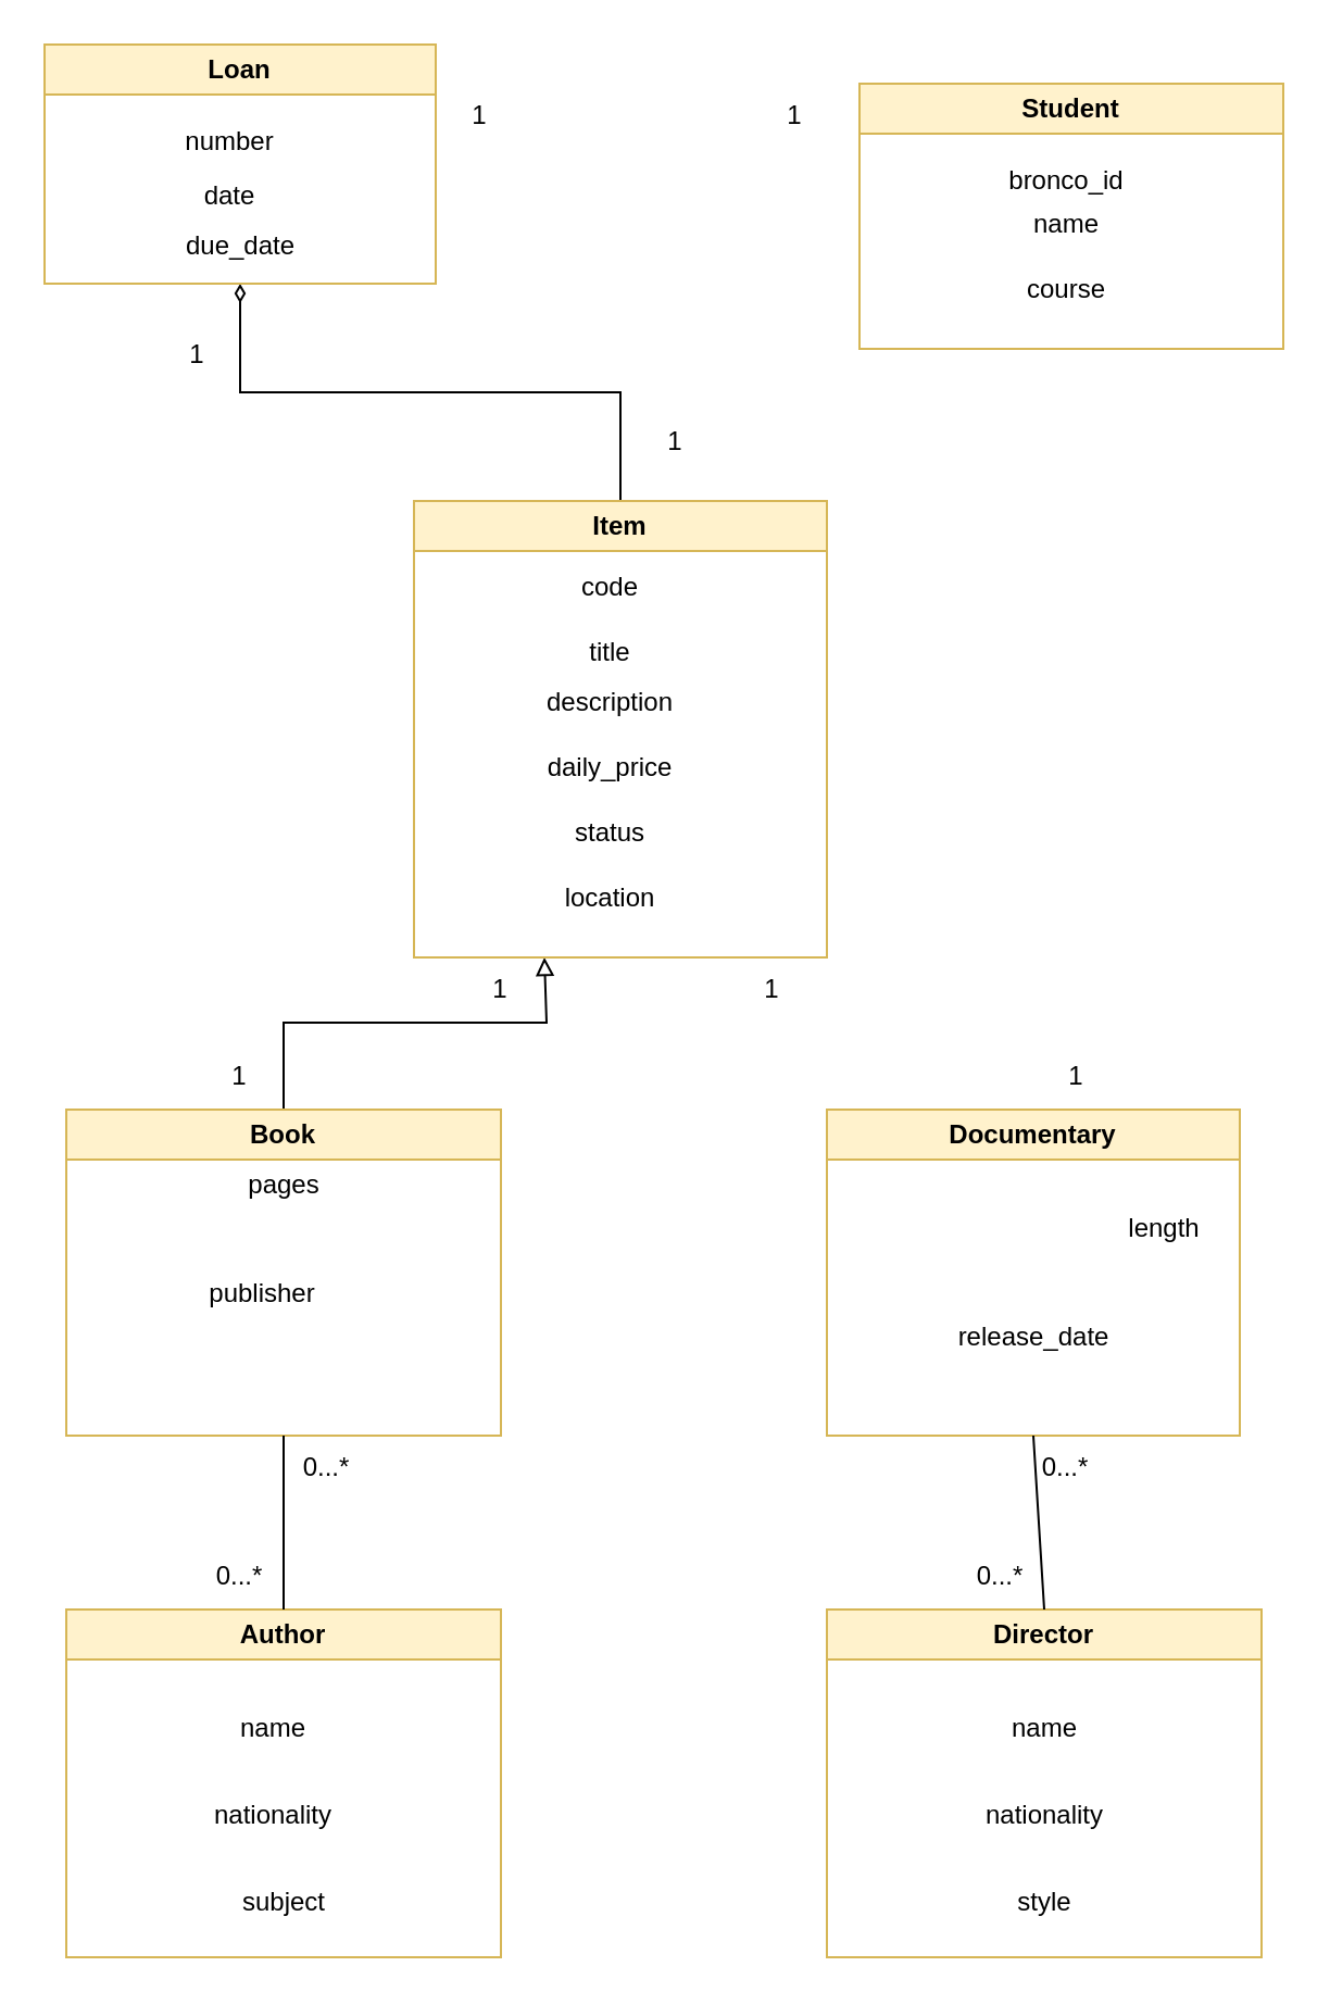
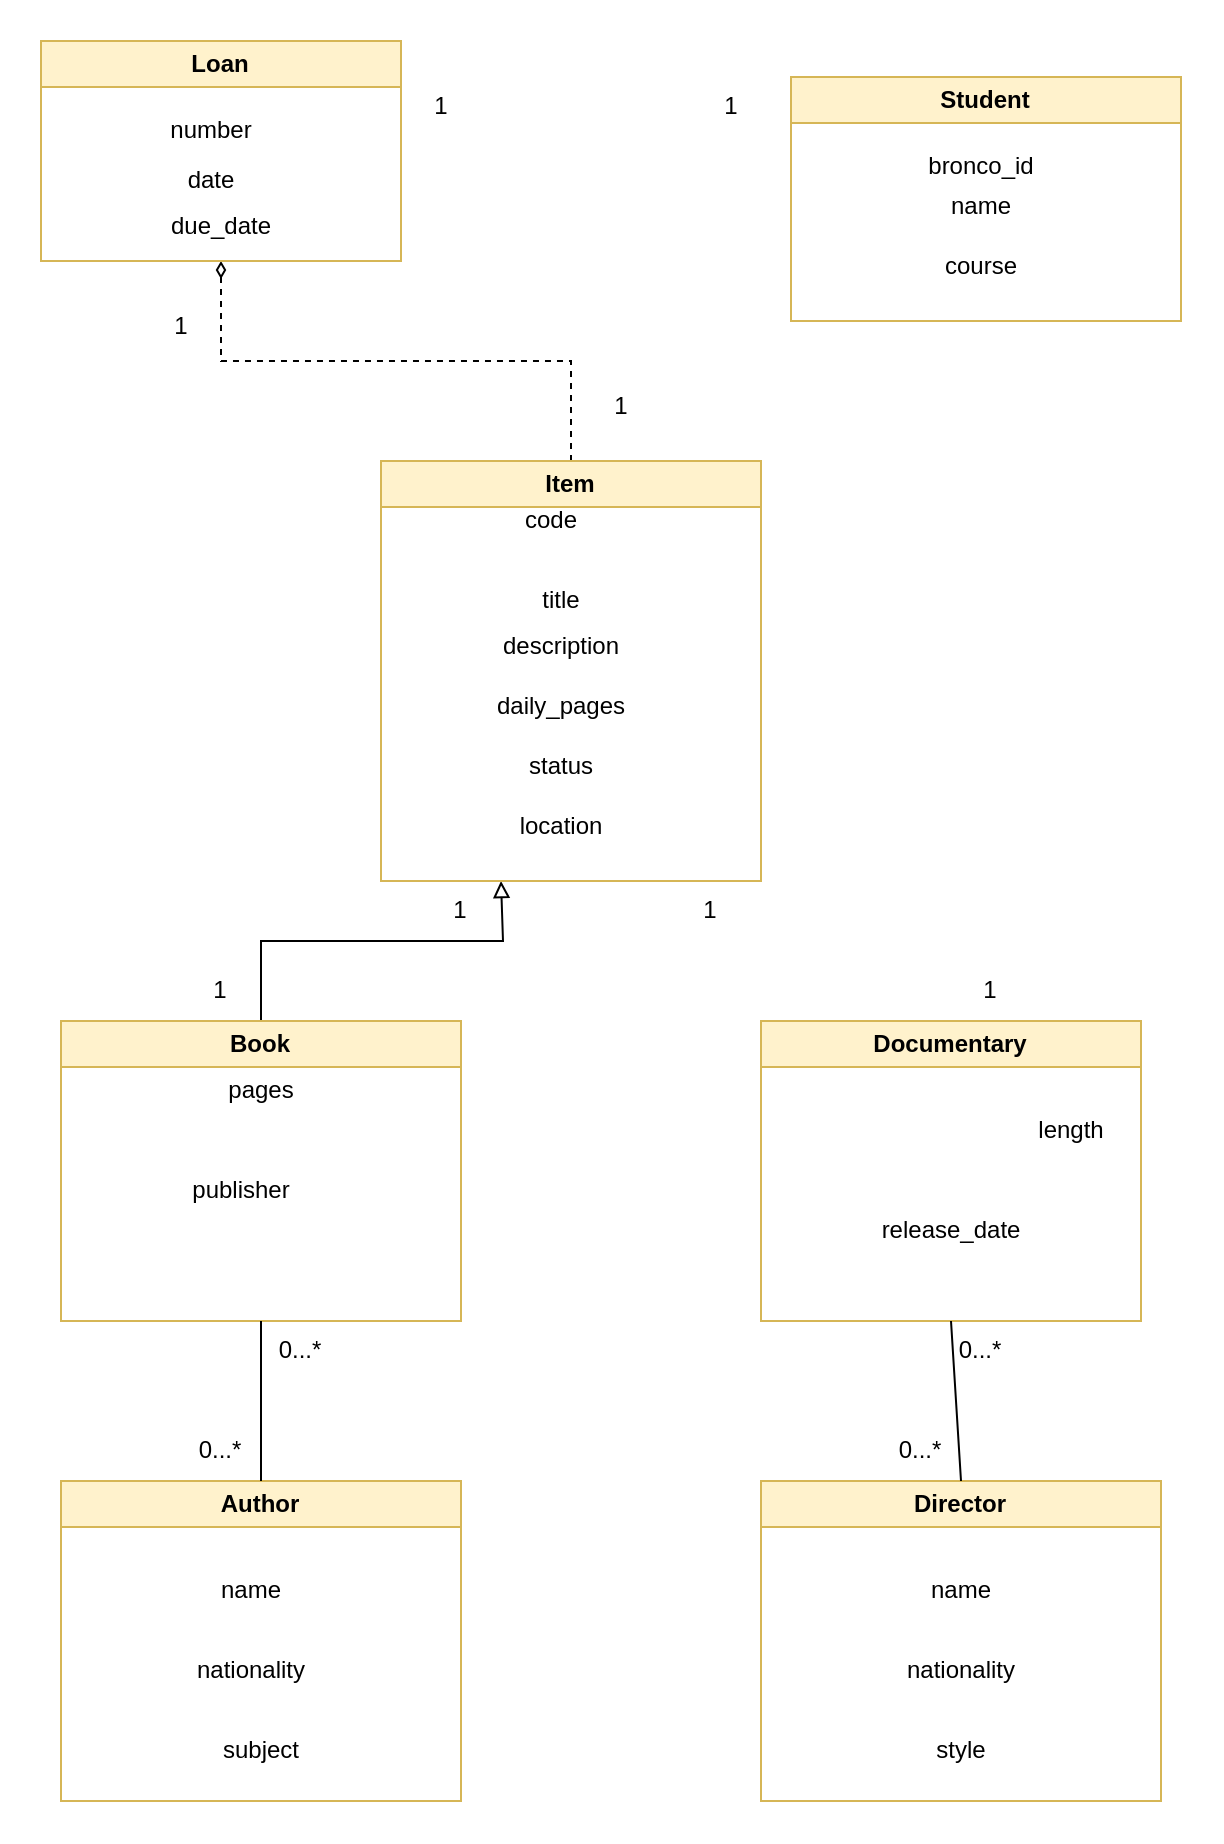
- <mxCell id="13" style="edgeStyle=orthogonalEdgeStyle;rounded=0;orthogonalLoop=1;jettySize=auto;html=1;exitX=0.5;exitY=1;exitDx=0;exitDy=0;entryX=0.5;entryY=0;entryDx=0;entryDy=0;startArrow=diamondThin;startFill=0;endArrow=none;endFill=0;" parent="1" source="14" target="18" edge="1"><mxGeometry relative="1" as="geometry" /></mxCell>
+ <mxCell id="13" style="edgeStyle=orthogonalEdgeStyle;rounded=0;orthogonalLoop=1;jettySize=auto;html=1;exitX=0.5;exitY=1;exitDx=0;exitDy=0;entryX=0.5;entryY=0;entryDx=0;entryDy=0;startArrow=diamondThin;startFill=0;endArrow=none;endFill=0;dashed=1;" parent="1" source="14" target="18" edge="1"><mxGeometry relative="1" as="geometry" /></mxCell>
- <mxCell id="19" value="code" style="text;html=1;align=center;verticalAlign=middle;resizable=0;points=[];autosize=1;strokeColor=none;fillColor=none;" parent="18" vertex="1"><mxGeometry x="65" y="25" width="50" height="30" as="geometry" /></mxCell>
+ <mxCell id="19" value="code" style="text;html=1;align=center;verticalAlign=middle;resizable=0;points=[];autosize=1;strokeColor=none;fillColor=none;" parent="18" vertex="1"><mxGeometry x="60" y="15" width="50" height="30" as="geometry" /></mxCell>
- <mxCell id="22" value="daily_price" style="text;html=1;align=center;verticalAlign=middle;resizable=0;points=[];autosize=1;strokeColor=none;fillColor=none;" parent="18" vertex="1"><mxGeometry x="50" y="108" width="80" height="30" as="geometry" /></mxCell>
+ <mxCell id="22" value="daily_pages" style="text;html=1;align=center;verticalAlign=middle;resizable=0;points=[];autosize=1;strokeColor=none;fillColor=none;" parent="18" vertex="1"><mxGeometry x="50" y="108" width="80" height="30" as="geometry" /></mxCell>
